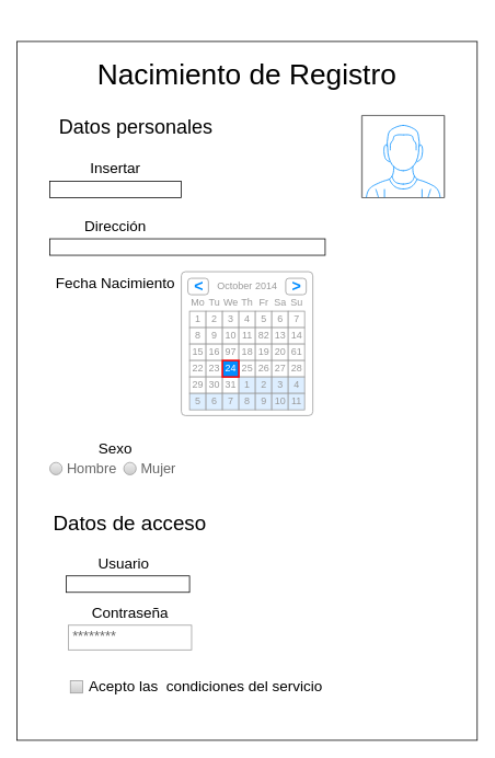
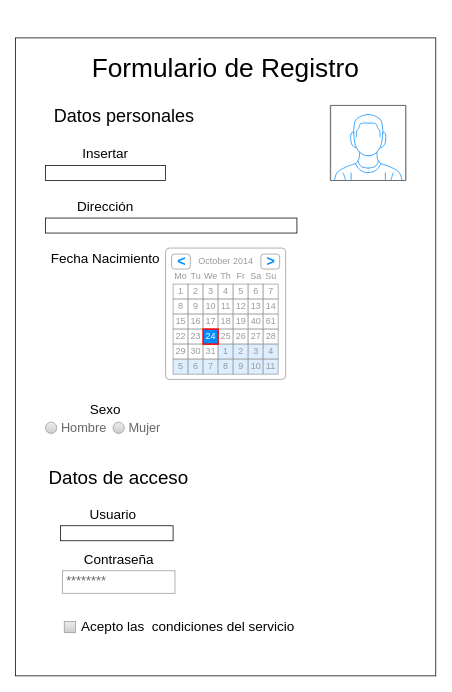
- <mxCell id="3" value="&lt;p style=&quot;line-height: 170%;&quot;&gt;&lt;font style=&quot;font-size: 35px;&quot;&gt;Nacimiento de Registro&lt;/font&gt;&lt;/p&gt;" style="text;html=1;align=center;verticalAlign=middle;whiteSpace=wrap;rounded=0;" vertex="1" parent="1"><mxGeometry x="100" y="20" width="400" height="150" as="geometry" /></mxCell>
+ <mxCell id="3" value="&lt;p style=&quot;line-height: 170%;&quot;&gt;&lt;font style=&quot;font-size: 35px;&quot;&gt;Formulario de Registro&lt;/font&gt;&lt;/p&gt;" style="text;html=1;align=center;verticalAlign=middle;whiteSpace=wrap;rounded=0;" vertex="1" parent="1"><mxGeometry x="100" y="20" width="400" height="150" as="geometry" /></mxCell>
- <mxCell id="35" value="82" style="strokeWidth=1;shadow=0;dashed=0;align=center;html=1;shape=mxgraph.mockup.forms.rrect;rSize=0;strokeColor=#999999;fontColor=#999999;" vertex="1" parent="13"><mxGeometry x="90" y="68" width="20" height="20" as="geometry" /></mxCell>
+ <mxCell id="35" value="12" style="strokeWidth=1;shadow=0;dashed=0;align=center;html=1;shape=mxgraph.mockup.forms.rrect;rSize=0;strokeColor=#999999;fontColor=#999999;" vertex="1" parent="13"><mxGeometry x="90" y="68" width="20" height="20" as="geometry" /></mxCell>
- <mxCell id="40" value="97" style="strokeWidth=1;shadow=0;dashed=0;align=center;html=1;shape=mxgraph.mockup.forms.rrect;rSize=0;strokeColor=#999999;fontColor=#999999;" vertex="1" parent="13"><mxGeometry x="50" y="88" width="20" height="20" as="geometry" /></mxCell>
+ <mxCell id="40" value="17" style="strokeWidth=1;shadow=0;dashed=0;align=center;html=1;shape=mxgraph.mockup.forms.rrect;rSize=0;strokeColor=#999999;fontColor=#999999;" vertex="1" parent="13"><mxGeometry x="50" y="88" width="20" height="20" as="geometry" /></mxCell>
- <mxCell id="43" value="20" style="strokeWidth=1;shadow=0;dashed=0;align=center;html=1;shape=mxgraph.mockup.forms.rrect;rSize=0;strokeColor=#999999;fontColor=#999999;" vertex="1" parent="13"><mxGeometry x="110" y="88" width="20" height="20" as="geometry" /></mxCell>
+ <mxCell id="43" value="40" style="strokeWidth=1;shadow=0;dashed=0;align=center;html=1;shape=mxgraph.mockup.forms.rrect;rSize=0;strokeColor=#999999;fontColor=#999999;" vertex="1" parent="13"><mxGeometry x="110" y="88" width="20" height="20" as="geometry" /></mxCell>
